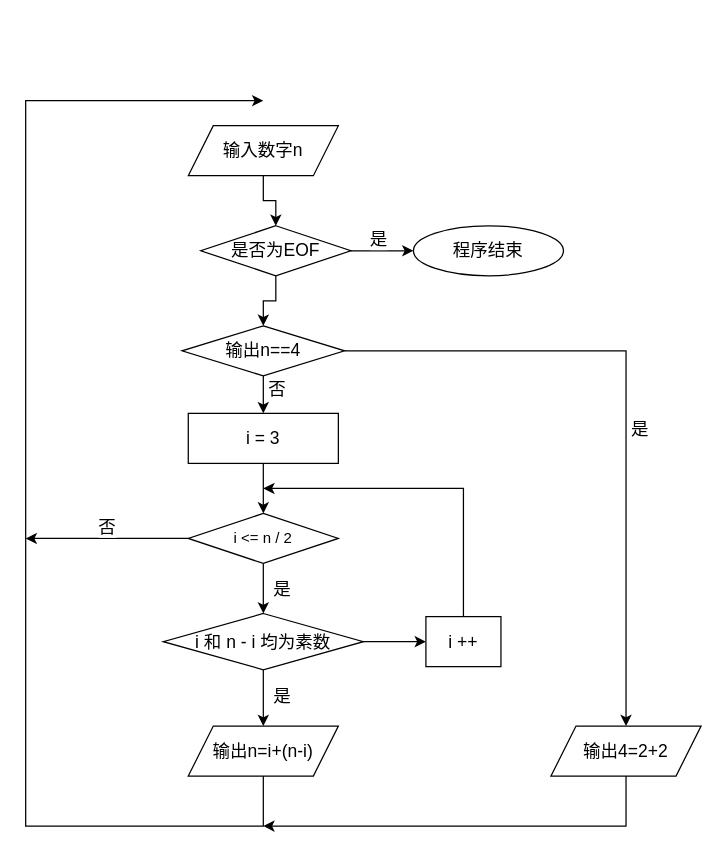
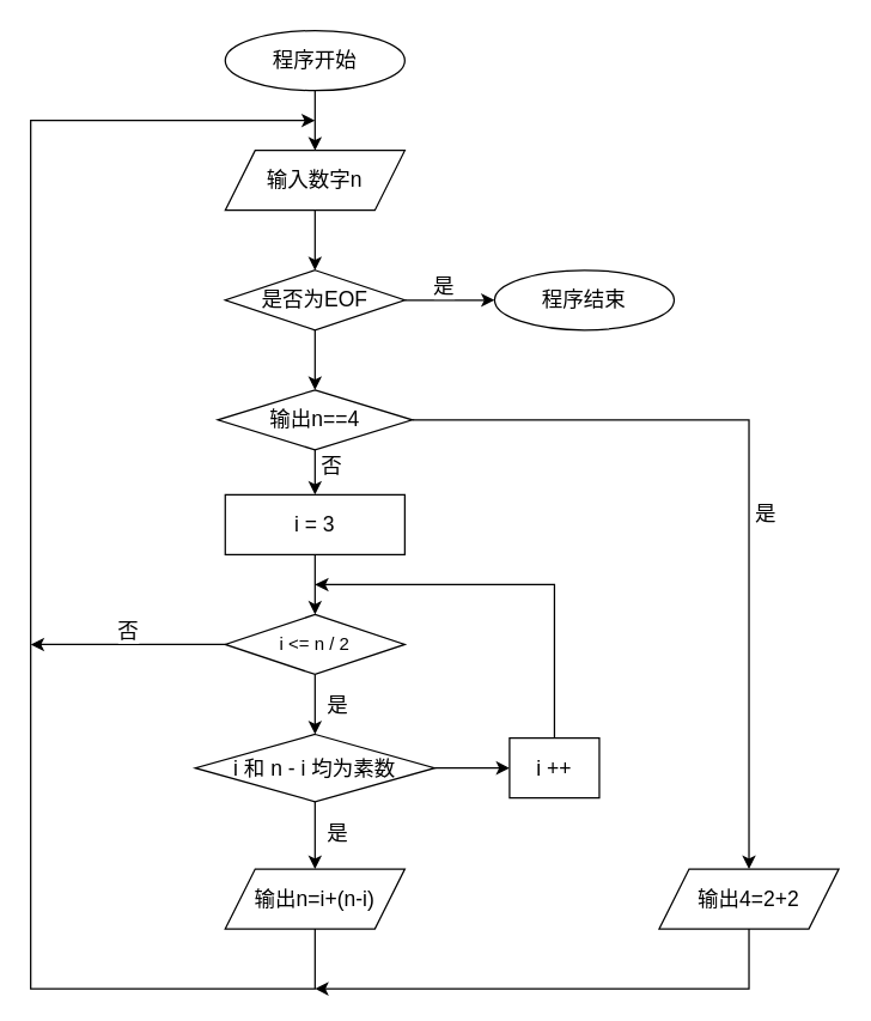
+ <mxCell id="3" value="&lt;font style=&quot;font-size: 14px;&quot;&gt;程序开始&lt;/font&gt;" style="ellipse;whiteSpace=wrap;html=1;" vertex="1" parent="1"><mxGeometry x="150" y="20" width="120" height="40" as="geometry" /></mxCell>
+ <mxCell id="2" style="edgeStyle=orthogonalEdgeStyle;rounded=0;orthogonalLoop=1;jettySize=auto;html=1;exitX=0.5;exitY=1;exitDx=0;exitDy=0;entryX=0.5;entryY=0;entryDx=0;entryDy=0;" edge="1" parent="1" source="3" target="5"><mxGeometry relative="1" as="geometry" /></mxCell>
- <mxCell id="9" value="&lt;font style=&quot;font-size: 14px;&quot;&gt;是否为EOF&lt;/font&gt;" style="rhombus;whiteSpace=wrap;html=1;" vertex="1" parent="1"><mxGeometry x="160" y="180" width="120" height="40" as="geometry" /></mxCell>
+ <mxCell id="9" value="&lt;font style=&quot;font-size: 14px;&quot;&gt;是否为EOF&lt;/font&gt;" style="rhombus;whiteSpace=wrap;html=1;" vertex="1" parent="1"><mxGeometry x="150" y="180" width="120" height="40" as="geometry" /></mxCell>
